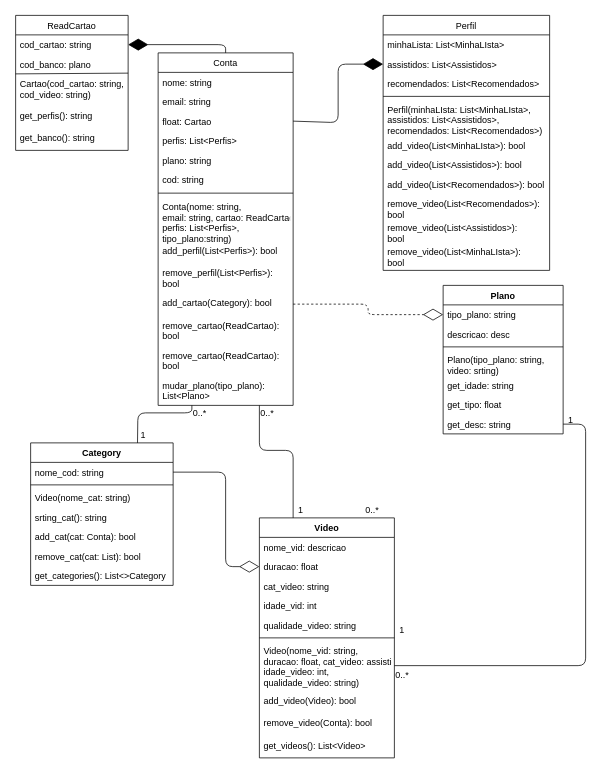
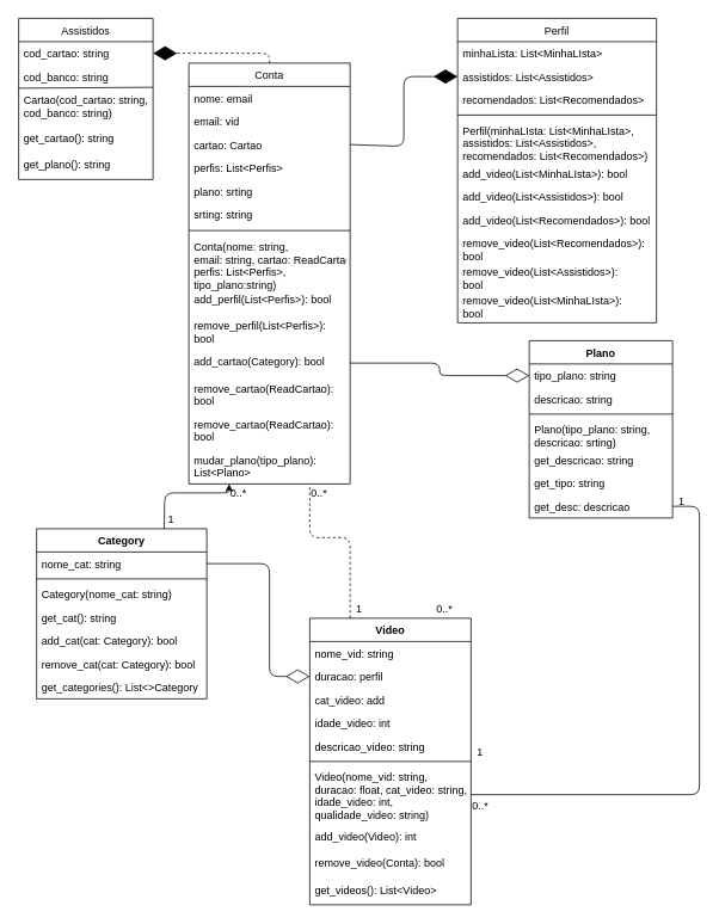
- <mxCell id="3" value="ReadCartao" style="swimlane;fontStyle=0;childLayout=stackLayout;horizontal=1;startSize=26;fillColor=none;horizontalStack=0;resizeParent=1;resizeParentMax=0;resizeLast=0;collapsible=1;marginBottom=0;" vertex="1" parent="1"><mxGeometry x="20" y="20" width="150" height="180" as="geometry"><mxRectangle x="30" y="10" width="100" height="26" as="alternateBounds" /></mxGeometry></mxCell>
+ <mxCell id="3" value="Assistidos" style="swimlane;fontStyle=0;childLayout=stackLayout;horizontal=1;startSize=26;fillColor=none;horizontalStack=0;resizeParent=1;resizeParentMax=0;resizeLast=0;collapsible=1;marginBottom=0;" vertex="1" parent="1"><mxGeometry x="20" y="20" width="150" height="180" as="geometry"><mxRectangle x="30" y="10" width="100" height="26" as="alternateBounds" /></mxGeometry></mxCell>
- <mxCell id="39" value="" style="endArrow=diamondThin;endFill=1;endSize=24;html=1;entryX=1;entryY=0.5;entryDx=0;entryDy=0;exitX=0.5;exitY=0;exitDx=0;exitDy=0;" edge="1" parent="1" source="22" target="4"><mxGeometry width="160" relative="1" as="geometry"><mxPoint x="170" y="79.5" as="sourcePoint" /><mxPoint x="330" y="79.5" as="targetPoint" /><Array as="points"><mxPoint x="300" y="59" /></Array></mxGeometry></mxCell>
+ <mxCell id="39" value="" style="endArrow=diamondThin;endFill=1;endSize=24;html=1;entryX=1;entryY=0.5;entryDx=0;entryDy=0;exitX=0.5;exitY=0;exitDx=0;exitDy=0;dashed=1;" edge="1" parent="1" source="22" target="4"><mxGeometry width="160" relative="1" as="geometry"><mxPoint x="170" y="79.5" as="sourcePoint" /><mxPoint x="330" y="79.5" as="targetPoint" /><Array as="points"><mxPoint x="300" y="59" /></Array></mxGeometry></mxCell>
- <mxCell id="5" value="cod_banco: plano" style="text;strokeColor=none;fillColor=none;align=left;verticalAlign=top;spacingLeft=4;spacingRight=4;overflow=hidden;rotatable=0;points=[[0,0.5],[1,0.5]];portConstraint=eastwest;" vertex="1" parent="3"><mxGeometry y="52" width="150" height="26" as="geometry" /></mxCell>
+ <mxCell id="5" value="cod_banco: string" style="text;strokeColor=none;fillColor=none;align=left;verticalAlign=top;spacingLeft=4;spacingRight=4;overflow=hidden;rotatable=0;points=[[0,0.5],[1,0.5]];portConstraint=eastwest;" vertex="1" parent="3"><mxGeometry y="52" width="150" height="26" as="geometry" /></mxCell>
- <mxCell id="23" value="nome: string" style="text;align=left;verticalAlign=top;spacingLeft=4;spacingRight=4;overflow=hidden;rotatable=0;points=[[0,0.5],[1,0.5]];portConstraint=eastwest;" parent="22" vertex="1"><mxGeometry y="26" width="180" height="26" as="geometry" /></mxCell>
+ <mxCell id="23" value="nome: email" style="text;align=left;verticalAlign=top;spacingLeft=4;spacingRight=4;overflow=hidden;rotatable=0;points=[[0,0.5],[1,0.5]];portConstraint=eastwest;" parent="22" vertex="1"><mxGeometry y="26" width="180" height="26" as="geometry" /></mxCell>
- <mxCell id="6" value="Cartao(cod_cartao: string, &#10;cod_video: string)" style="text;strokeColor=none;fillColor=none;align=left;verticalAlign=top;spacingLeft=4;spacingRight=4;overflow=hidden;rotatable=0;points=[[0,0.5],[1,0.5]];portConstraint=eastwest;" vertex="1" parent="3"><mxGeometry y="78" width="150" height="42" as="geometry" /></mxCell>
+ <mxCell id="6" value="Cartao(cod_cartao: string, &#10;cod_banco: string)" style="text;strokeColor=none;fillColor=none;align=left;verticalAlign=top;spacingLeft=4;spacingRight=4;overflow=hidden;rotatable=0;points=[[0,0.5],[1,0.5]];portConstraint=eastwest;" vertex="1" parent="3"><mxGeometry y="78" width="150" height="42" as="geometry" /></mxCell>
- <mxCell id="24" value="email: string" style="text;align=left;verticalAlign=top;spacingLeft=4;spacingRight=4;overflow=hidden;rotatable=0;points=[[0,0.5],[1,0.5]];portConstraint=eastwest;rounded=0;shadow=0;html=0;" parent="22" vertex="1"><mxGeometry y="52" width="180" height="26" as="geometry" /></mxCell>
+ <mxCell id="24" value="email: vid" style="text;align=left;verticalAlign=top;spacingLeft=4;spacingRight=4;overflow=hidden;rotatable=0;points=[[0,0.5],[1,0.5]];portConstraint=eastwest;rounded=0;shadow=0;html=0;" parent="22" vertex="1"><mxGeometry y="52" width="180" height="26" as="geometry" /></mxCell>
- <mxCell id="7" value="get_perfis(): string" style="text;strokeColor=none;fillColor=none;align=left;verticalAlign=top;spacingLeft=4;spacingRight=4;overflow=hidden;rotatable=0;points=[[0,0.5],[1,0.5]];portConstraint=eastwest;" vertex="1" parent="3"><mxGeometry y="120" width="150" height="30" as="geometry" /></mxCell>
+ <mxCell id="7" value="get_cartao(): string" style="text;strokeColor=none;fillColor=none;align=left;verticalAlign=top;spacingLeft=4;spacingRight=4;overflow=hidden;rotatable=0;points=[[0,0.5],[1,0.5]];portConstraint=eastwest;" vertex="1" parent="3"><mxGeometry y="120" width="150" height="30" as="geometry" /></mxCell>
- <mxCell id="25" value="float: Cartao" style="text;align=left;verticalAlign=top;spacingLeft=4;spacingRight=4;overflow=hidden;rotatable=0;points=[[0,0.5],[1,0.5]];portConstraint=eastwest;rounded=0;shadow=0;html=0;" vertex="1" parent="22"><mxGeometry y="78" width="180" height="26" as="geometry" /></mxCell>
+ <mxCell id="25" value="cartao: Cartao" style="text;align=left;verticalAlign=top;spacingLeft=4;spacingRight=4;overflow=hidden;rotatable=0;points=[[0,0.5],[1,0.5]];portConstraint=eastwest;rounded=0;shadow=0;html=0;" vertex="1" parent="22"><mxGeometry y="78" width="180" height="26" as="geometry" /></mxCell>
- <mxCell id="8" value="get_banco(): string" style="text;strokeColor=none;fillColor=none;align=left;verticalAlign=top;spacingLeft=4;spacingRight=4;overflow=hidden;rotatable=0;points=[[0,0.5],[1,0.5]];portConstraint=eastwest;" vertex="1" parent="3"><mxGeometry y="150" width="150" height="30" as="geometry" /></mxCell>
+ <mxCell id="8" value="get_plano(): string" style="text;strokeColor=none;fillColor=none;align=left;verticalAlign=top;spacingLeft=4;spacingRight=4;overflow=hidden;rotatable=0;points=[[0,0.5],[1,0.5]];portConstraint=eastwest;" vertex="1" parent="3"><mxGeometry y="150" width="150" height="30" as="geometry" /></mxCell>
- <mxCell id="27" value="plano: string" style="text;strokeColor=none;fillColor=none;align=left;verticalAlign=top;spacingLeft=4;spacingRight=4;overflow=hidden;rotatable=0;points=[[0,0.5],[1,0.5]];portConstraint=eastwest;" vertex="1" parent="22"><mxGeometry y="130" width="180" height="26" as="geometry" /></mxCell>
+ <mxCell id="27" value="plano: srting" style="text;strokeColor=none;fillColor=none;align=left;verticalAlign=top;spacingLeft=4;spacingRight=4;overflow=hidden;rotatable=0;points=[[0,0.5],[1,0.5]];portConstraint=eastwest;" vertex="1" parent="22"><mxGeometry y="130" width="180" height="26" as="geometry" /></mxCell>
- <mxCell id="28" value="cod: string" style="text;strokeColor=none;fillColor=none;align=left;verticalAlign=top;spacingLeft=4;spacingRight=4;overflow=hidden;rotatable=0;points=[[0,0.5],[1,0.5]];portConstraint=eastwest;" vertex="1" parent="22"><mxGeometry y="156" width="180" height="26" as="geometry" /></mxCell>
+ <mxCell id="28" value="srting: string" style="text;strokeColor=none;fillColor=none;align=left;verticalAlign=top;spacingLeft=4;spacingRight=4;overflow=hidden;rotatable=0;points=[[0,0.5],[1,0.5]];portConstraint=eastwest;" vertex="1" parent="22"><mxGeometry y="156" width="180" height="26" as="geometry" /></mxCell>
- <mxCell id="74" value="" style="endArrow=diamondThin;endFill=0;endSize=24;html=1;exitX=1;exitY=0.5;exitDx=0;exitDy=0;entryX=0;entryY=0.5;entryDx=0;entryDy=0;dashed=1;" edge="1" parent="1" source="33" target="67"><mxGeometry width="160" relative="1" as="geometry"><mxPoint x="370" y="390" as="sourcePoint" /><mxPoint x="530" y="390" as="targetPoint" /><Array as="points"><mxPoint x="490" y="405" /><mxPoint x="490" y="419" /></Array></mxGeometry></mxCell>
+ <mxCell id="74" value="" style="endArrow=diamondThin;endFill=0;endSize=24;html=1;exitX=1;exitY=0.5;exitDx=0;exitDy=0;entryX=0;entryY=0.5;entryDx=0;entryDy=0;" edge="1" parent="1" source="33" target="67"><mxGeometry width="160" relative="1" as="geometry"><mxPoint x="370" y="390" as="sourcePoint" /><mxPoint x="530" y="390" as="targetPoint" /><Array as="points"><mxPoint x="490" y="405" /><mxPoint x="490" y="419" /></Array></mxGeometry></mxCell>
- <mxCell id="68" value="descricao: desc" style="text;strokeColor=none;fillColor=none;align=left;verticalAlign=top;spacingLeft=4;spacingRight=4;overflow=hidden;rotatable=0;points=[[0,0.5],[1,0.5]];portConstraint=eastwest;" vertex="1" parent="66"><mxGeometry y="52" width="160" height="26" as="geometry" /></mxCell>
+ <mxCell id="68" value="descricao: string" style="text;strokeColor=none;fillColor=none;align=left;verticalAlign=top;spacingLeft=4;spacingRight=4;overflow=hidden;rotatable=0;points=[[0,0.5],[1,0.5]];portConstraint=eastwest;" vertex="1" parent="66"><mxGeometry y="52" width="160" height="26" as="geometry" /></mxCell>
- <mxCell id="70" value="Plano(tipo_plano: string,&#10;video: srting)" style="text;strokeColor=none;fillColor=none;align=left;verticalAlign=top;spacingLeft=4;spacingRight=4;overflow=hidden;rotatable=0;points=[[0,0.5],[1,0.5]];portConstraint=eastwest;" vertex="1" parent="66"><mxGeometry y="86" width="160" height="34" as="geometry" /></mxCell>
+ <mxCell id="70" value="Plano(tipo_plano: string,&#10;descricao: srting)" style="text;strokeColor=none;fillColor=none;align=left;verticalAlign=top;spacingLeft=4;spacingRight=4;overflow=hidden;rotatable=0;points=[[0,0.5],[1,0.5]];portConstraint=eastwest;" vertex="1" parent="66"><mxGeometry y="86" width="160" height="34" as="geometry" /></mxCell>
- <mxCell id="71" value="get_idade: string" style="text;strokeColor=none;fillColor=none;align=left;verticalAlign=top;spacingLeft=4;spacingRight=4;overflow=hidden;rotatable=0;points=[[0,0.5],[1,0.5]];portConstraint=eastwest;" vertex="1" parent="66"><mxGeometry y="120" width="160" height="26" as="geometry" /></mxCell>
+ <mxCell id="71" value="get_descricao: string" style="text;strokeColor=none;fillColor=none;align=left;verticalAlign=top;spacingLeft=4;spacingRight=4;overflow=hidden;rotatable=0;points=[[0,0.5],[1,0.5]];portConstraint=eastwest;" vertex="1" parent="66"><mxGeometry y="120" width="160" height="26" as="geometry" /></mxCell>
- <mxCell id="72" value="get_tipo: float" style="text;strokeColor=none;fillColor=none;align=left;verticalAlign=top;spacingLeft=4;spacingRight=4;overflow=hidden;rotatable=0;points=[[0,0.5],[1,0.5]];portConstraint=eastwest;" vertex="1" parent="66"><mxGeometry y="146" width="160" height="26" as="geometry" /></mxCell>
+ <mxCell id="72" value="get_tipo: string" style="text;strokeColor=none;fillColor=none;align=left;verticalAlign=top;spacingLeft=4;spacingRight=4;overflow=hidden;rotatable=0;points=[[0,0.5],[1,0.5]];portConstraint=eastwest;" vertex="1" parent="66"><mxGeometry y="146" width="160" height="26" as="geometry" /></mxCell>
- <mxCell id="53" value="" style="endArrow=none;html=1;exitX=0.75;exitY=0;exitDx=0;exitDy=0;entryX=0.25;entryY=1;entryDx=0;entryDy=0;" edge="1" parent="1" source="43" target="22"><mxGeometry width="50" height="50" relative="1" as="geometry"><mxPoint x="225" y="590" as="sourcePoint" /><mxPoint x="210" y="480" as="targetPoint" /><Array as="points"><mxPoint x="183" y="550" /><mxPoint x="255" y="550" /></Array></mxGeometry></mxCell>
+ <mxCell id="53" value="" style="endArrow=classic;html=1;exitX=0.75;exitY=0;exitDx=0;exitDy=0;entryX=0.25;entryY=1;entryDx=0;entryDy=0;" edge="1" parent="1" source="43" target="22"><mxGeometry width="50" height="50" relative="1" as="geometry"><mxPoint x="225" y="590" as="sourcePoint" /><mxPoint x="210" y="480" as="targetPoint" /><Array as="points"><mxPoint x="183" y="550" /><mxPoint x="255" y="550" /></Array></mxGeometry></mxCell>
- <mxCell id="73" value="get_desc: string" style="text;strokeColor=none;fillColor=none;align=left;verticalAlign=top;spacingLeft=4;spacingRight=4;overflow=hidden;rotatable=0;points=[[0,0.5],[1,0.5]];portConstraint=eastwest;" vertex="1" parent="66"><mxGeometry y="172" width="160" height="26" as="geometry" /></mxCell>
+ <mxCell id="73" value="get_desc: descricao" style="text;strokeColor=none;fillColor=none;align=left;verticalAlign=top;spacingLeft=4;spacingRight=4;overflow=hidden;rotatable=0;points=[[0,0.5],[1,0.5]];portConstraint=eastwest;" vertex="1" parent="66"><mxGeometry y="172" width="160" height="26" as="geometry" /></mxCell>
- <mxCell id="40" value="" style="endArrow=none;html=1;entryX=0.75;entryY=1;entryDx=0;entryDy=0;exitX=0.25;exitY=0;exitDx=0;exitDy=0;" edge="1" parent="1" source="55" target="22"><mxGeometry width="50" height="50" relative="1" as="geometry"><mxPoint x="340" y="524" as="sourcePoint" /><mxPoint x="390" y="474" as="targetPoint" /><Array as="points"><mxPoint x="390" y="600" /><mxPoint x="345" y="600" /></Array></mxGeometry></mxCell>
+ <mxCell id="40" value="" style="endArrow=none;html=1;entryX=0.75;entryY=1;entryDx=0;entryDy=0;exitX=0.25;exitY=0;exitDx=0;exitDy=0;dashed=1;" edge="1" parent="1" source="55" target="22"><mxGeometry width="50" height="50" relative="1" as="geometry"><mxPoint x="340" y="524" as="sourcePoint" /><mxPoint x="390" y="474" as="targetPoint" /><Array as="points"><mxPoint x="390" y="600" /><mxPoint x="345" y="600" /></Array></mxGeometry></mxCell>
- <mxCell id="44" value="nome_cod: string" style="text;strokeColor=none;fillColor=none;align=left;verticalAlign=top;spacingLeft=4;spacingRight=4;overflow=hidden;rotatable=0;points=[[0,0.5],[1,0.5]];portConstraint=eastwest;" vertex="1" parent="43"><mxGeometry y="26" width="190" height="26" as="geometry" /></mxCell>
+ <mxCell id="44" value="nome_cat: string" style="text;strokeColor=none;fillColor=none;align=left;verticalAlign=top;spacingLeft=4;spacingRight=4;overflow=hidden;rotatable=0;points=[[0,0.5],[1,0.5]];portConstraint=eastwest;" vertex="1" parent="43"><mxGeometry y="26" width="190" height="26" as="geometry" /></mxCell>
- <mxCell id="46" value="Video(nome_cat: string)" style="text;strokeColor=none;fillColor=none;align=left;verticalAlign=top;spacingLeft=4;spacingRight=4;overflow=hidden;rotatable=0;points=[[0,0.5],[1,0.5]];portConstraint=eastwest;" vertex="1" parent="43"><mxGeometry y="60" width="190" height="26" as="geometry" /></mxCell>
+ <mxCell id="46" value="Category(nome_cat: string)" style="text;strokeColor=none;fillColor=none;align=left;verticalAlign=top;spacingLeft=4;spacingRight=4;overflow=hidden;rotatable=0;points=[[0,0.5],[1,0.5]];portConstraint=eastwest;" vertex="1" parent="43"><mxGeometry y="60" width="190" height="26" as="geometry" /></mxCell>
- <mxCell id="47" value="srting_cat(): string" style="text;strokeColor=none;fillColor=none;align=left;verticalAlign=top;spacingLeft=4;spacingRight=4;overflow=hidden;rotatable=0;points=[[0,0.5],[1,0.5]];portConstraint=eastwest;" vertex="1" parent="43"><mxGeometry y="86" width="190" height="26" as="geometry" /></mxCell>
+ <mxCell id="47" value="get_cat(): string" style="text;strokeColor=none;fillColor=none;align=left;verticalAlign=top;spacingLeft=4;spacingRight=4;overflow=hidden;rotatable=0;points=[[0,0.5],[1,0.5]];portConstraint=eastwest;" vertex="1" parent="43"><mxGeometry y="86" width="190" height="26" as="geometry" /></mxCell>
- <mxCell id="48" value="add_cat(cat: Conta): bool" style="text;strokeColor=none;fillColor=none;align=left;verticalAlign=top;spacingLeft=4;spacingRight=4;overflow=hidden;rotatable=0;points=[[0,0.5],[1,0.5]];portConstraint=eastwest;" vertex="1" parent="43"><mxGeometry y="112" width="190" height="26" as="geometry" /></mxCell>
+ <mxCell id="48" value="add_cat(cat: Category): bool" style="text;strokeColor=none;fillColor=none;align=left;verticalAlign=top;spacingLeft=4;spacingRight=4;overflow=hidden;rotatable=0;points=[[0,0.5],[1,0.5]];portConstraint=eastwest;" vertex="1" parent="43"><mxGeometry y="112" width="190" height="26" as="geometry" /></mxCell>
- <mxCell id="56" value="nome_vid: descricao" style="text;strokeColor=none;fillColor=none;align=left;verticalAlign=top;spacingLeft=4;spacingRight=4;overflow=hidden;rotatable=0;points=[[0,0.5],[1,0.5]];portConstraint=eastwest;" vertex="1" parent="55"><mxGeometry y="26" width="180" height="26" as="geometry" /></mxCell>
+ <mxCell id="56" value="nome_vid: string" style="text;strokeColor=none;fillColor=none;align=left;verticalAlign=top;spacingLeft=4;spacingRight=4;overflow=hidden;rotatable=0;points=[[0,0.5],[1,0.5]];portConstraint=eastwest;" vertex="1" parent="55"><mxGeometry y="26" width="180" height="26" as="geometry" /></mxCell>
- <mxCell id="49" value="remove_cat(cat: List): bool" style="text;strokeColor=none;fillColor=none;align=left;verticalAlign=top;spacingLeft=4;spacingRight=4;overflow=hidden;rotatable=0;points=[[0,0.5],[1,0.5]];portConstraint=eastwest;" vertex="1" parent="43"><mxGeometry y="138" width="190" height="26" as="geometry" /></mxCell>
+ <mxCell id="49" value="remove_cat(cat: Category): bool" style="text;strokeColor=none;fillColor=none;align=left;verticalAlign=top;spacingLeft=4;spacingRight=4;overflow=hidden;rotatable=0;points=[[0,0.5],[1,0.5]];portConstraint=eastwest;" vertex="1" parent="43"><mxGeometry y="138" width="190" height="26" as="geometry" /></mxCell>
- <mxCell id="57" value="duracao: float" style="text;strokeColor=none;fillColor=none;align=left;verticalAlign=top;spacingLeft=4;spacingRight=4;overflow=hidden;rotatable=0;points=[[0,0.5],[1,0.5]];portConstraint=eastwest;" vertex="1" parent="55"><mxGeometry y="52" width="180" height="26" as="geometry" /></mxCell>
+ <mxCell id="57" value="duracao: perfil" style="text;strokeColor=none;fillColor=none;align=left;verticalAlign=top;spacingLeft=4;spacingRight=4;overflow=hidden;rotatable=0;points=[[0,0.5],[1,0.5]];portConstraint=eastwest;" vertex="1" parent="55"><mxGeometry y="52" width="180" height="26" as="geometry" /></mxCell>
- <mxCell id="58" value="cat_video: string" style="text;strokeColor=none;fillColor=none;align=left;verticalAlign=top;spacingLeft=4;spacingRight=4;overflow=hidden;rotatable=0;points=[[0,0.5],[1,0.5]];portConstraint=eastwest;" vertex="1" parent="55"><mxGeometry y="78" width="180" height="26" as="geometry" /></mxCell>
+ <mxCell id="58" value="cat_video: add" style="text;strokeColor=none;fillColor=none;align=left;verticalAlign=top;spacingLeft=4;spacingRight=4;overflow=hidden;rotatable=0;points=[[0,0.5],[1,0.5]];portConstraint=eastwest;" vertex="1" parent="55"><mxGeometry y="78" width="180" height="26" as="geometry" /></mxCell>
- <mxCell id="59" value="idade_vid: int" style="text;strokeColor=none;fillColor=none;align=left;verticalAlign=top;spacingLeft=4;spacingRight=4;overflow=hidden;rotatable=0;points=[[0,0.5],[1,0.5]];portConstraint=eastwest;" vertex="1" parent="55"><mxGeometry y="104" width="180" height="26" as="geometry" /></mxCell>
+ <mxCell id="59" value="idade_video: int" style="text;strokeColor=none;fillColor=none;align=left;verticalAlign=top;spacingLeft=4;spacingRight=4;overflow=hidden;rotatable=0;points=[[0,0.5],[1,0.5]];portConstraint=eastwest;" vertex="1" parent="55"><mxGeometry y="104" width="180" height="26" as="geometry" /></mxCell>
- <mxCell id="60" value="qualidade_video: string" style="text;strokeColor=none;fillColor=none;align=left;verticalAlign=top;spacingLeft=4;spacingRight=4;overflow=hidden;rotatable=0;points=[[0,0.5],[1,0.5]];portConstraint=eastwest;" vertex="1" parent="55"><mxGeometry y="130" width="180" height="26" as="geometry" /></mxCell>
+ <mxCell id="60" value="descricao_video: string" style="text;strokeColor=none;fillColor=none;align=left;verticalAlign=top;spacingLeft=4;spacingRight=4;overflow=hidden;rotatable=0;points=[[0,0.5],[1,0.5]];portConstraint=eastwest;" vertex="1" parent="55"><mxGeometry y="130" width="180" height="26" as="geometry" /></mxCell>
- <mxCell id="62" value="Video(nome_vid: string, &#10;duracao: float, cat_video: assistidos, &#10;idade_video: int, &#10;qualidade_video: string)" style="text;strokeColor=none;fillColor=none;align=left;verticalAlign=top;spacingLeft=4;spacingRight=4;overflow=hidden;rotatable=0;points=[[0,0.5],[1,0.5]];portConstraint=eastwest;" vertex="1" parent="55"><mxGeometry y="164" width="180" height="66" as="geometry" /></mxCell>
+ <mxCell id="62" value="Video(nome_vid: string, &#10;duracao: float, cat_video: string, &#10;idade_video: int, &#10;qualidade_video: string)" style="text;strokeColor=none;fillColor=none;align=left;verticalAlign=top;spacingLeft=4;spacingRight=4;overflow=hidden;rotatable=0;points=[[0,0.5],[1,0.5]];portConstraint=eastwest;" vertex="1" parent="55"><mxGeometry y="164" width="180" height="66" as="geometry" /></mxCell>
- <mxCell id="63" value="add_video(Video): bool" style="text;strokeColor=none;fillColor=none;align=left;verticalAlign=top;spacingLeft=4;spacingRight=4;overflow=hidden;rotatable=0;points=[[0,0.5],[1,0.5]];portConstraint=eastwest;" vertex="1" parent="55"><mxGeometry y="230" width="180" height="30" as="geometry" /></mxCell>
+ <mxCell id="63" value="add_video(Video): int" style="text;strokeColor=none;fillColor=none;align=left;verticalAlign=top;spacingLeft=4;spacingRight=4;overflow=hidden;rotatable=0;points=[[0,0.5],[1,0.5]];portConstraint=eastwest;" vertex="1" parent="55"><mxGeometry y="230" width="180" height="30" as="geometry" /></mxCell>
